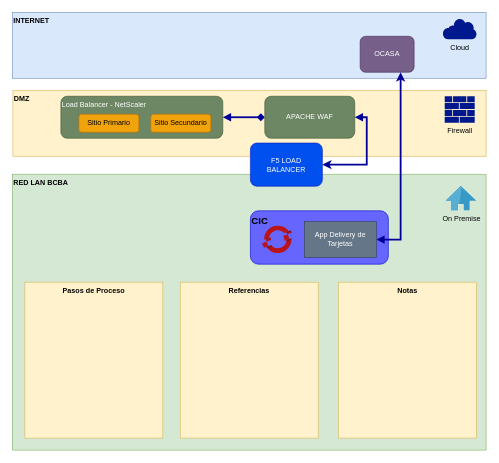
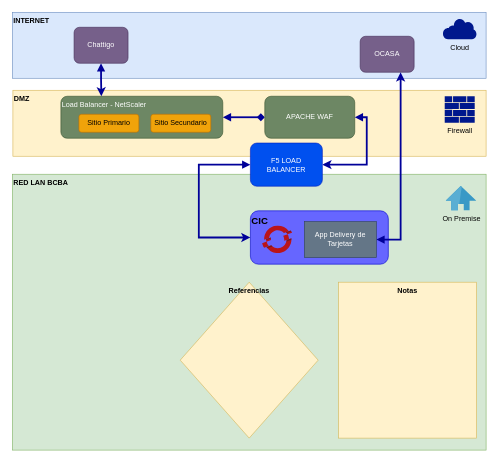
+ <mxCell id="9" value="Chattigo" style="rounded=1;whiteSpace=wrap;html=1;fillColor=#76608a;fontColor=#ffffff;strokeColor=#432D57;" vertex="1" parent="1"><mxGeometry x="123" y="45" width="90" height="60" as="geometry" /></mxCell>
+ <mxCell id="8" style="edgeStyle=orthogonalEdgeStyle;rounded=0;orthogonalLoop=1;jettySize=auto;html=1;exitX=0.5;exitY=1;exitDx=0;exitDy=0;entryX=0.25;entryY=0;entryDx=0;entryDy=0;fontSize=12;startArrow=block;startFill=1;sourcePerimeterSpacing=3;targetPerimeterSpacing=3;strokeColor=#000099;strokeWidth=3;" edge="1" parent="1" source="9" target="12"><mxGeometry relative="1" as="geometry" /></mxCell>
+ <mxCell id="17" style="edgeStyle=orthogonalEdgeStyle;rounded=0;orthogonalLoop=1;jettySize=auto;html=1;exitX=0;exitY=0.5;exitDx=0;exitDy=0;entryX=0;entryY=0.5;entryDx=0;entryDy=0;fontSize=12;startArrow=block;startFill=1;sourcePerimeterSpacing=3;targetPerimeterSpacing=3;strokeColor=#000099;strokeWidth=3;" edge="1" parent="1" source="18" target="19"><mxGeometry relative="1" as="geometry"><Array as="points"><mxPoint x="331" y="274" /><mxPoint x="331" y="396" /></Array></mxGeometry></mxCell>
- <mxCell id="23" value="Pasos de Proceso" style="rounded=0;whiteSpace=wrap;html=1;labelBackgroundColor=none;fontSize=12;fillColor=#fff2cc;strokeColor=#d6b656;align=center;verticalAlign=top;fontStyle=1" vertex="1" parent="1"><mxGeometry x="41" y="470" width="230" height="260" as="geometry" /></mxCell>
- <mxCell id="24" value="Referencias" style="rounded=0;whiteSpace=wrap;html=1;labelBackgroundColor=none;fontSize=12;fillColor=#fff2cc;strokeColor=#d6b656;align=center;verticalAlign=top;fontStyle=1" vertex="1" parent="1"><mxGeometry x="300" y="470" width="230" height="260" as="geometry" /></mxCell>
+ <mxCell id="24" value="Referencias" style="rhombus;whiteSpace=wrap;html=1;labelBackgroundColor=none;fontSize=12;fillColor=#fff2cc;strokeColor=#d6b656;align=center;verticalAlign=top;fontStyle=1;" vertex="1" parent="1"><mxGeometry x="300" y="470" width="230" height="260" as="geometry" /></mxCell>
